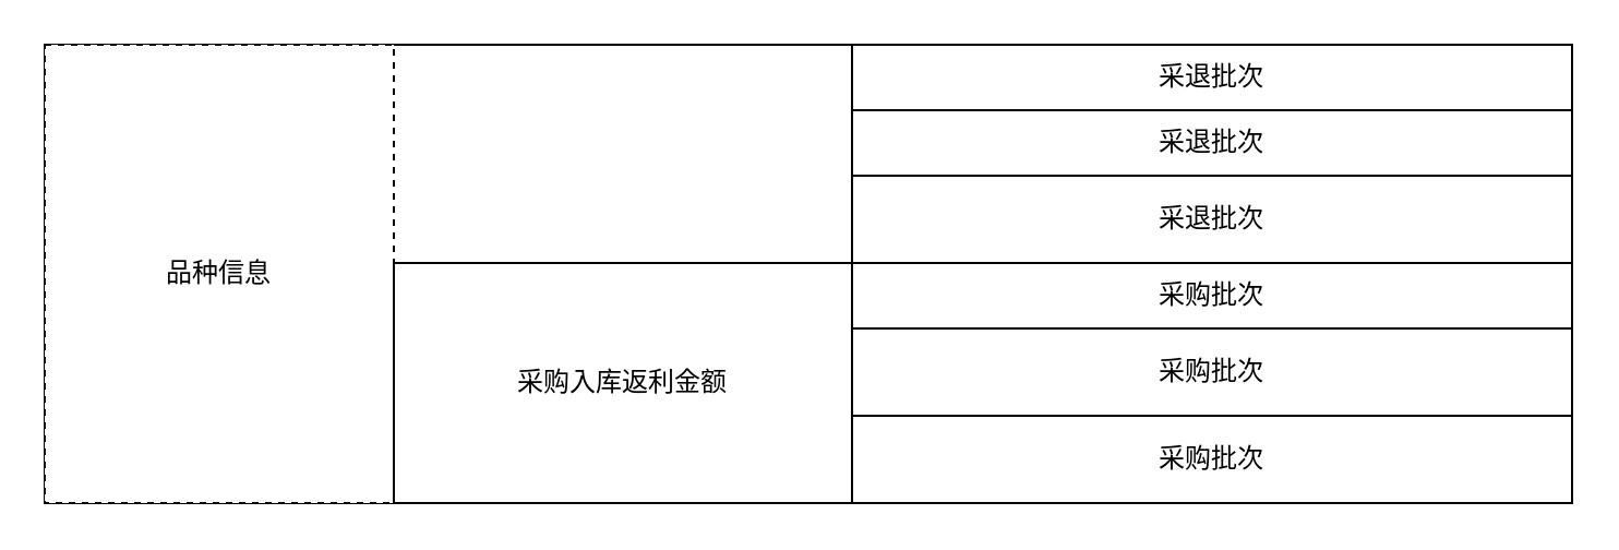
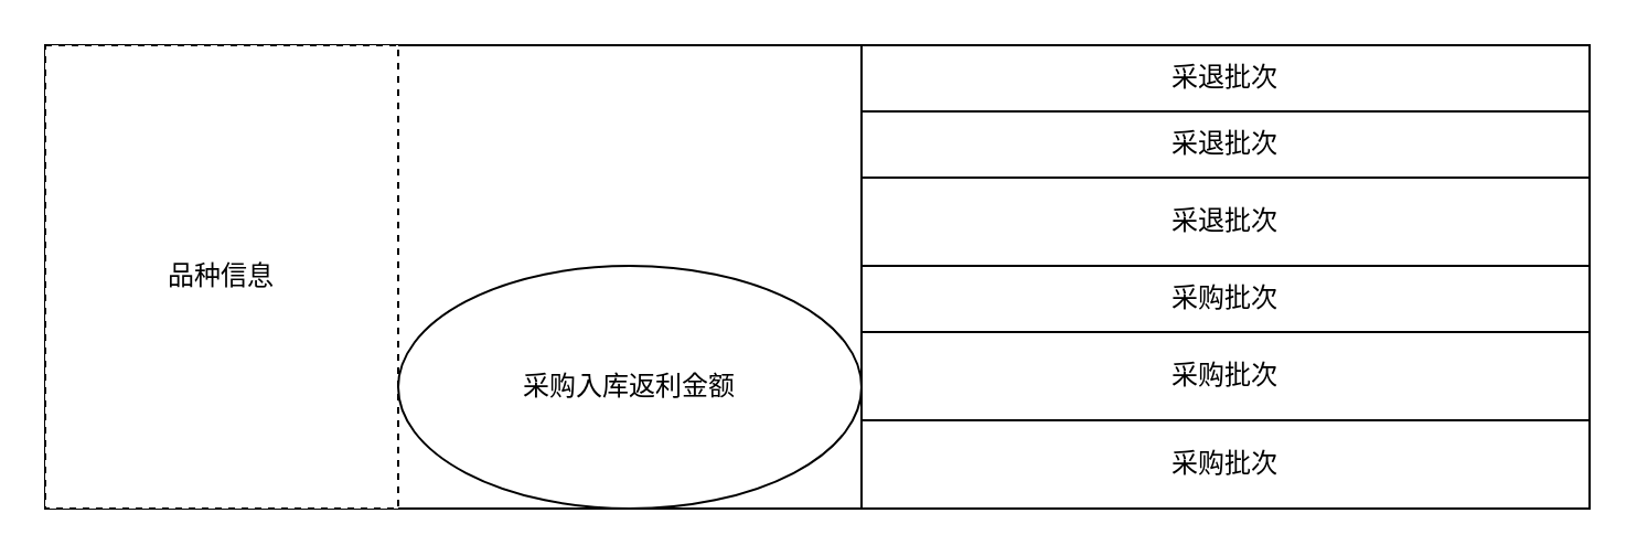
- <mxCell id="4" value="&lt;span&gt;采购入库返利金额&lt;/span&gt;" style="rounded=0;whiteSpace=wrap;html=1;" vertex="1" parent="1"><mxGeometry x="180" y="120" width="210" height="110" as="geometry" /></mxCell>
+ <mxCell id="4" value="&lt;span&gt;采购入库返利金额&lt;/span&gt;" style="ellipse;whiteSpace=wrap;html=1;" vertex="1" parent="1"><mxGeometry x="180" y="120" width="210" height="110" as="geometry" /></mxCell>
